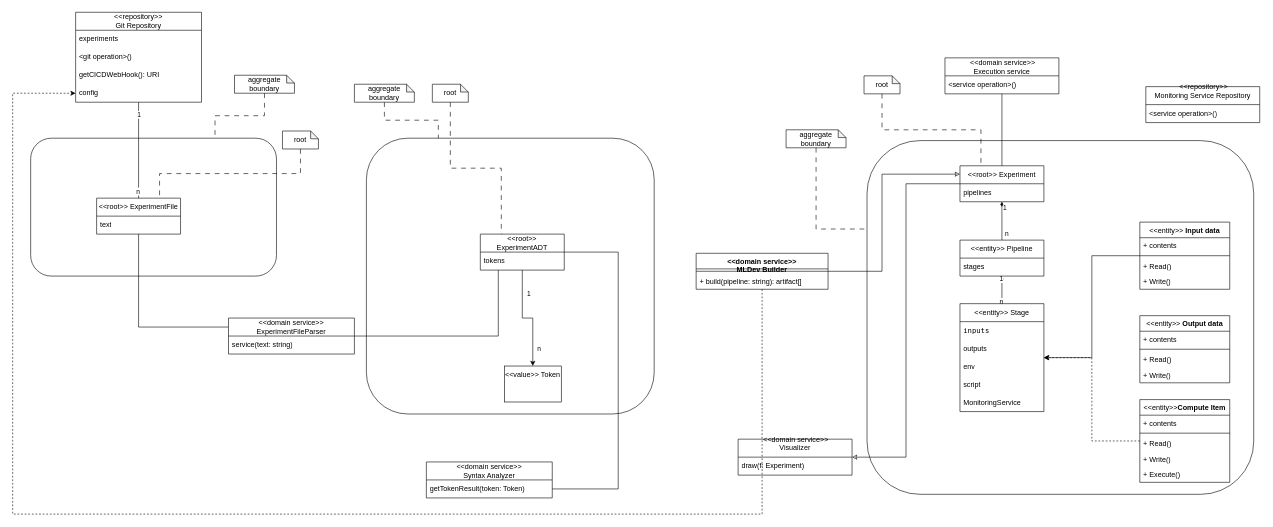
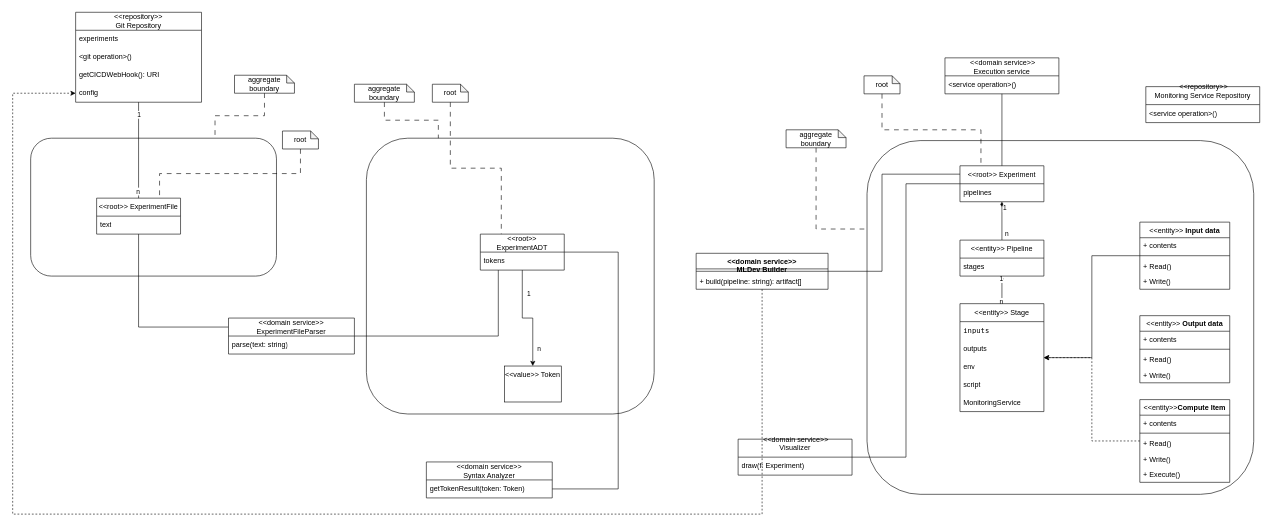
- <mxCell id="87" style="edgeStyle=orthogonalEdgeStyle;rounded=0;orthogonalLoop=1;jettySize=auto;html=1;endArrow=classic;endFill=0;" edge="1" parent="1" source="16" target="36"><mxGeometry relative="1" as="geometry"><Array as="points"><mxPoint x="1470" y="452" /><mxPoint x="1470" y="290" /></Array></mxGeometry></mxCell>
+ <mxCell id="87" style="edgeStyle=orthogonalEdgeStyle;rounded=0;orthogonalLoop=1;jettySize=auto;html=1;endArrow=none;endFill=0;" edge="1" parent="1" source="16" target="36"><mxGeometry relative="1" as="geometry"><Array as="points"><mxPoint x="1470" y="452" /><mxPoint x="1470" y="290" /></Array></mxGeometry></mxCell>
- <mxCell id="86" value="service(text: string)" style="text;strokeColor=none;fillColor=none;align=left;verticalAlign=middle;spacingLeft=4;spacingRight=4;overflow=hidden;points=[[0,0.5],[1,0.5]];portConstraint=eastwest;rotatable=0;whiteSpace=wrap;html=1;" vertex="1" parent="85"><mxGeometry y="30" width="210" height="30" as="geometry" /></mxCell>
+ <mxCell id="86" value="parse(text: string)" style="text;strokeColor=none;fillColor=none;align=left;verticalAlign=middle;spacingLeft=4;spacingRight=4;overflow=hidden;points=[[0,0.5],[1,0.5]];portConstraint=eastwest;rotatable=0;whiteSpace=wrap;html=1;" vertex="1" parent="85"><mxGeometry y="30" width="210" height="30" as="geometry" /></mxCell>
- <mxCell id="38" style="edgeStyle=orthogonalEdgeStyle;rounded=0;orthogonalLoop=1;jettySize=auto;html=1;entryX=1;entryY=0.5;entryDx=0;entryDy=0;endArrow=classic;endFill=0;exitX=0;exitY=0.5;exitDx=0;exitDy=0;" edge="1" parent="1" source="36" target="39"><mxGeometry relative="1" as="geometry"><mxPoint x="1680" y="552" as="sourcePoint" /></mxGeometry></mxCell>
+ <mxCell id="38" style="edgeStyle=orthogonalEdgeStyle;rounded=0;orthogonalLoop=1;jettySize=auto;html=1;entryX=1;entryY=0.5;entryDx=0;entryDy=0;endArrow=none;endFill=0;exitX=0;exitY=0.5;exitDx=0;exitDy=0;" edge="1" parent="1" source="36" target="39"><mxGeometry relative="1" as="geometry"><mxPoint x="1680" y="552" as="sourcePoint" /></mxGeometry></mxCell>
